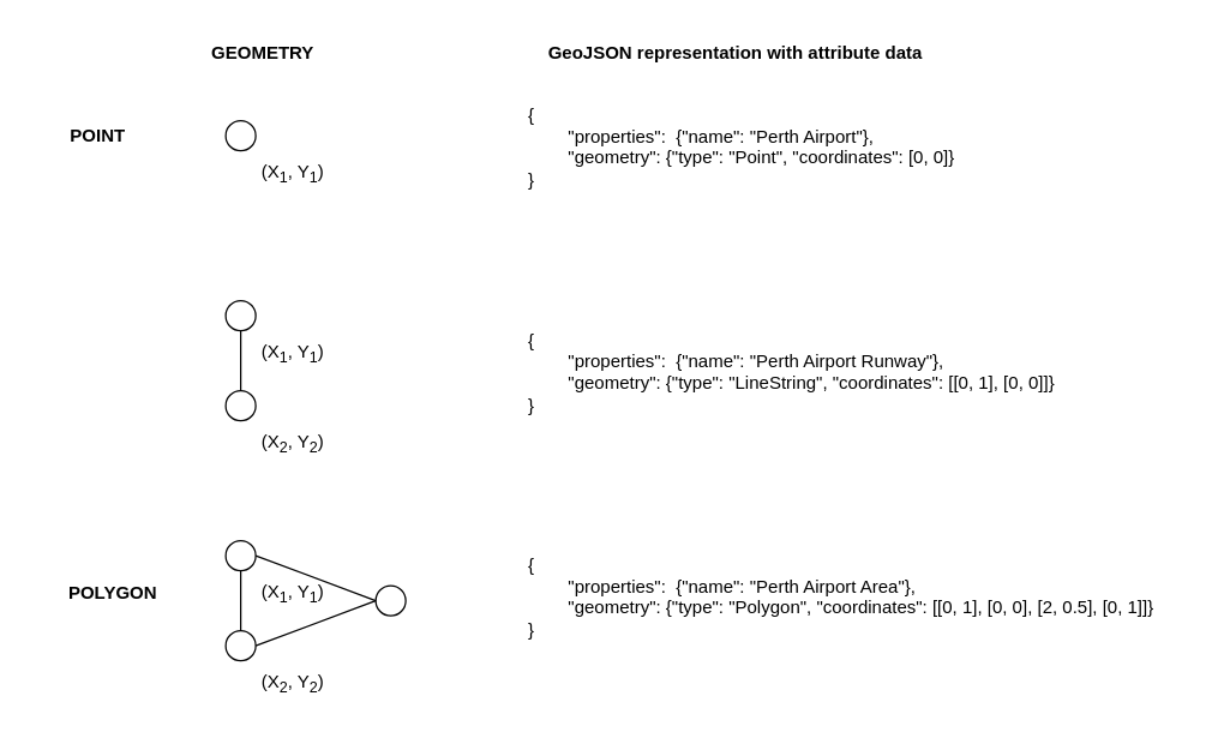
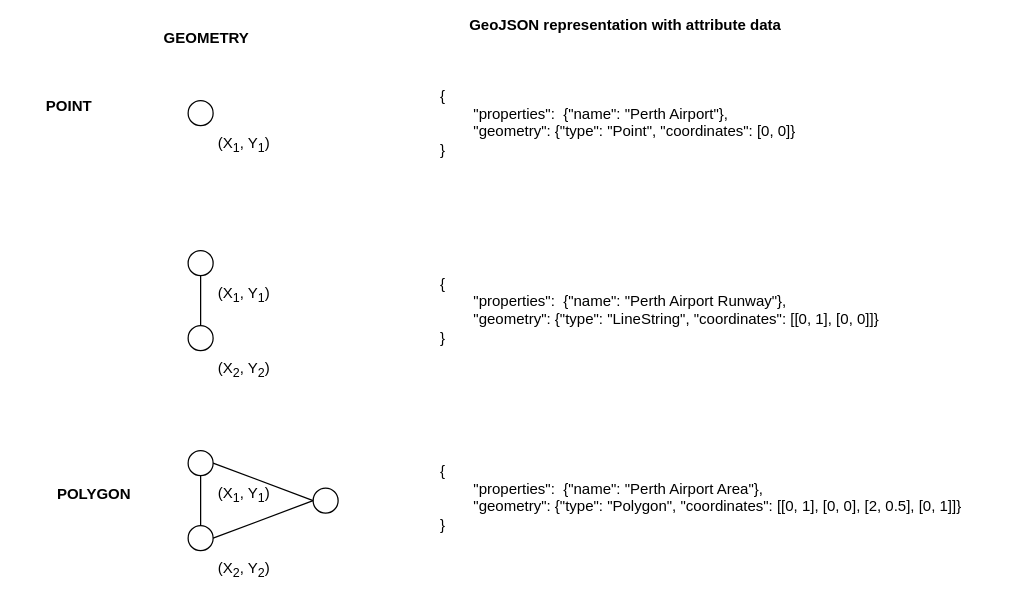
- <mxCell id="18" value="&lt;b&gt;GEOMETRY&lt;/b&gt;" style="text;html=1;strokeColor=none;fillColor=none;align=center;verticalAlign=middle;whiteSpace=wrap;rounded=0;" vertex="1" parent="1"><mxGeometry x="130" y="20" width="90" height="30" as="geometry" /></mxCell>
+ <mxCell id="18" value="&lt;b&gt;GEOMETRY&lt;/b&gt;" style="text;html=1;strokeColor=none;fillColor=none;align=center;verticalAlign=middle;whiteSpace=wrap;rounded=0;" vertex="1" parent="1"><mxGeometry x="120" y="15" width="90" height="30" as="geometry" /></mxCell>
- <mxCell id="23" value="&lt;b&gt;GeoJSON representation with attribute data&lt;/b&gt;" style="text;html=1;strokeColor=none;fillColor=none;align=center;verticalAlign=middle;whiteSpace=wrap;rounded=0;" vertex="1" parent="1"><mxGeometry x="350" y="20" width="280" height="30" as="geometry" /></mxCell>
+ <mxCell id="23" value="&lt;b&gt;GeoJSON representation with attribute data&lt;/b&gt;" style="text;html=1;strokeColor=none;fillColor=none;align=center;verticalAlign=middle;whiteSpace=wrap;rounded=0;" vertex="1" parent="1"><mxGeometry x="360" y="5" width="280" height="30" as="geometry" /></mxCell>
- <mxCell id="19" value="&lt;b&gt;POINT&lt;/b&gt;" style="text;html=1;strokeColor=none;fillColor=none;align=center;verticalAlign=middle;whiteSpace=wrap;rounded=0;" vertex="1" parent="1"><mxGeometry x="20" y="75" width="90" height="30" as="geometry" /></mxCell>
+ <mxCell id="19" value="&lt;b&gt;POINT&lt;/b&gt;" style="text;html=1;strokeColor=none;fillColor=none;align=center;verticalAlign=middle;whiteSpace=wrap;rounded=0;" vertex="1" parent="1"><mxGeometry x="10" y="70" width="90" height="30" as="geometry" /></mxCell>
